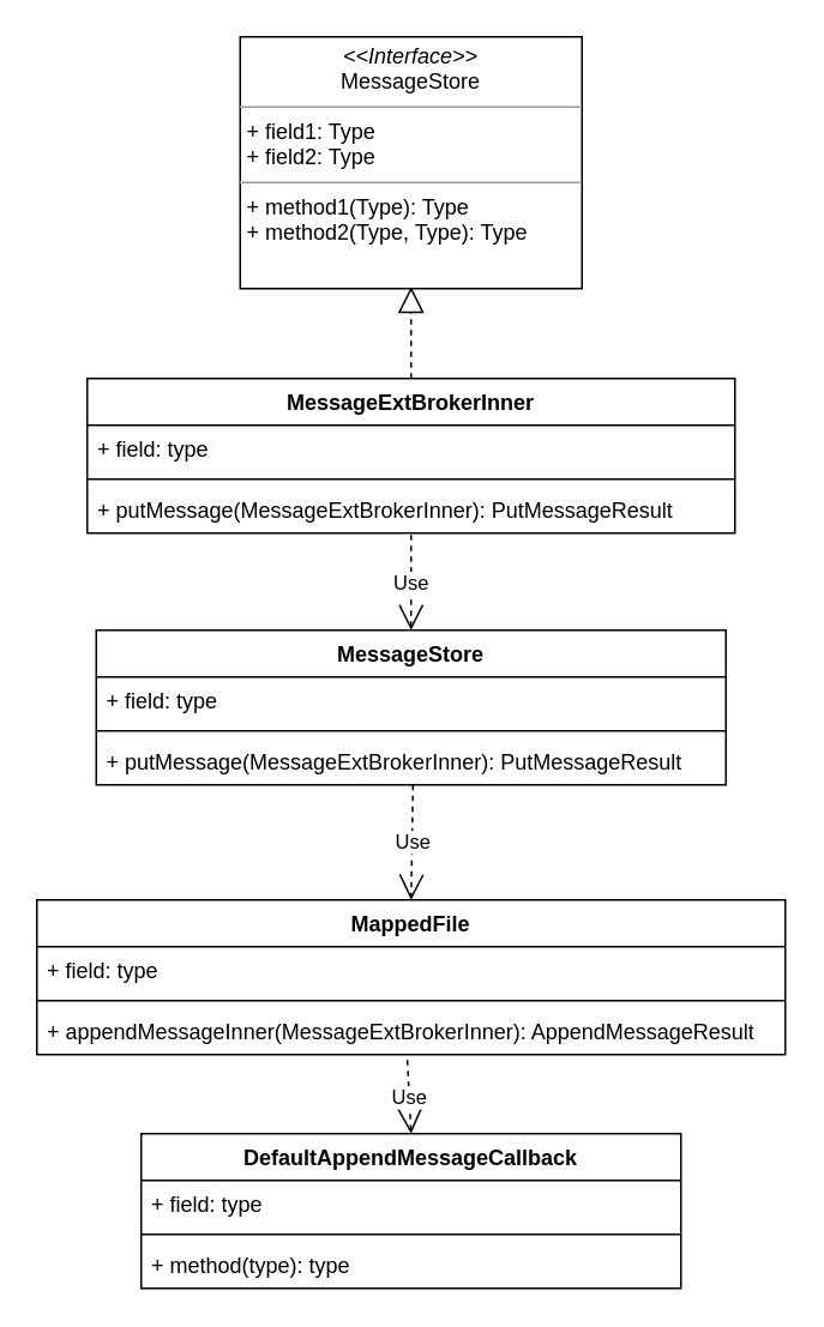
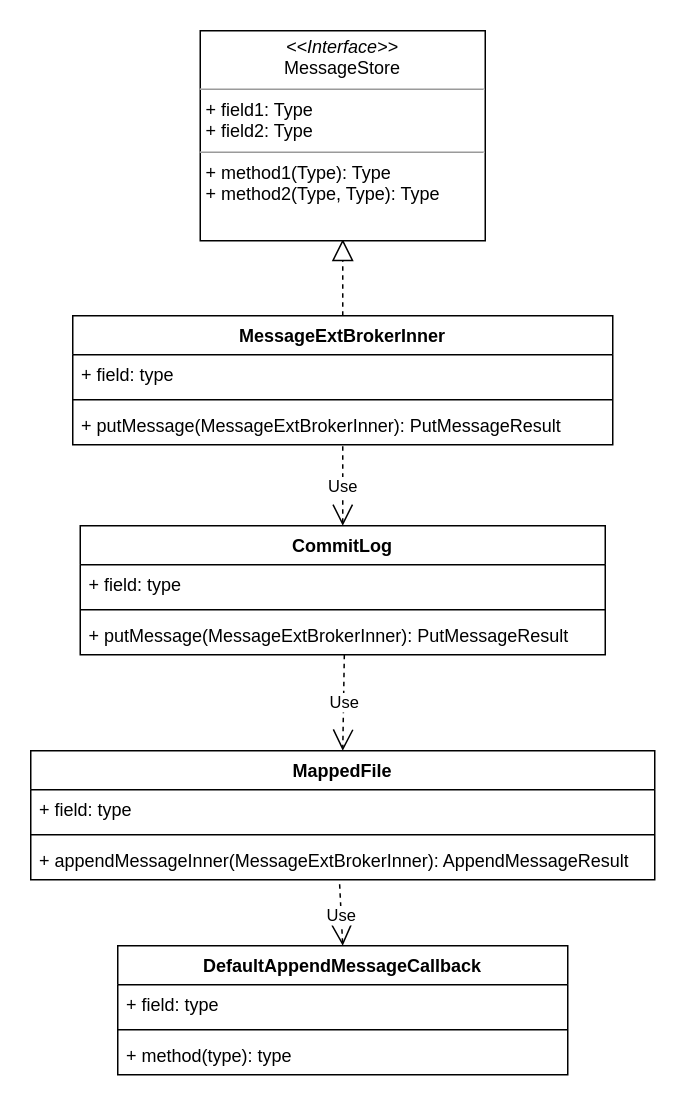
- <mxCell id="6" value="MessageStore" style="swimlane;fontStyle=1;align=center;verticalAlign=top;childLayout=stackLayout;horizontal=1;startSize=26;horizontalStack=0;resizeParent=1;resizeParentMax=0;resizeLast=0;collapsible=1;marginBottom=0;whiteSpace=wrap;html=1;" vertex="1" parent="1"><mxGeometry x="53" y="350" width="350" height="86" as="geometry" /></mxCell>
+ <mxCell id="6" value="CommitLog" style="swimlane;fontStyle=1;align=center;verticalAlign=top;childLayout=stackLayout;horizontal=1;startSize=26;horizontalStack=0;resizeParent=1;resizeParentMax=0;resizeLast=0;collapsible=1;marginBottom=0;whiteSpace=wrap;html=1;" vertex="1" parent="1"><mxGeometry x="53" y="350" width="350" height="86" as="geometry" /></mxCell>
